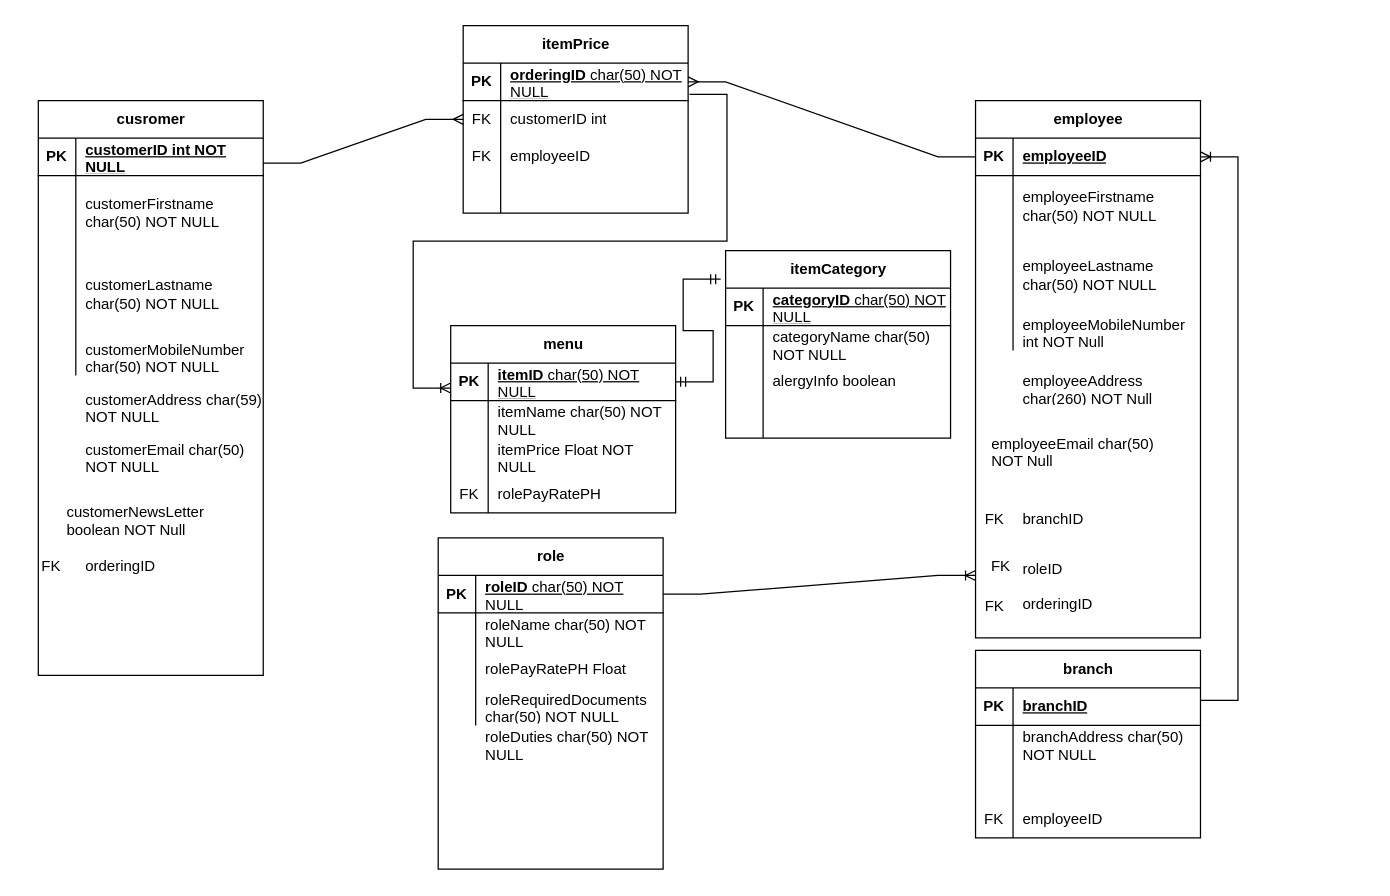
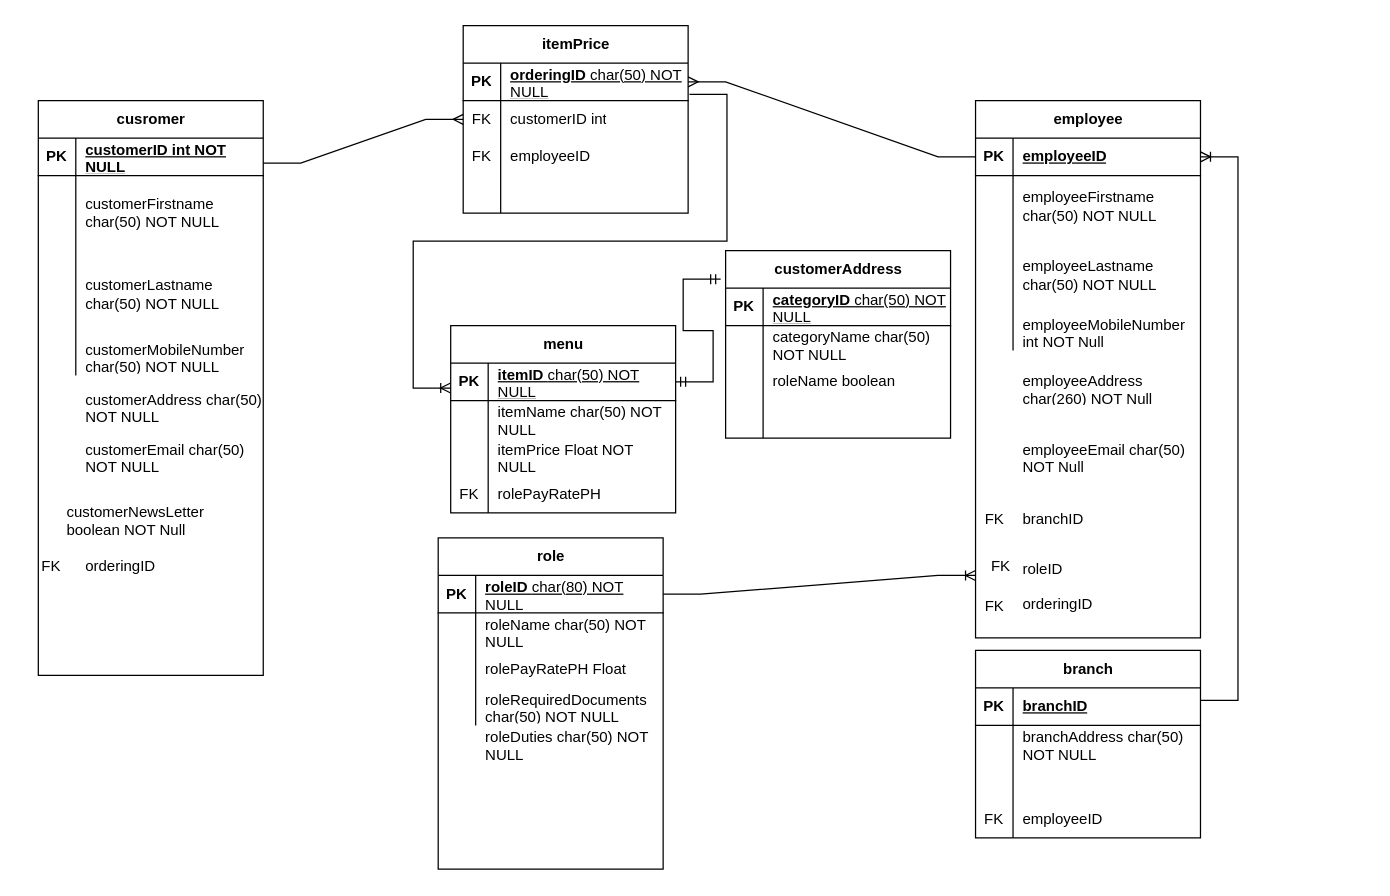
- <mxCell id="101" value="itemCategory" style="shape=table;startSize=30;container=1;collapsible=1;childLayout=tableLayout;fixedRows=1;rowLines=0;fontStyle=1;align=center;resizeLast=1;html=1;" parent="1" vertex="1"><mxGeometry x="580" y="200" width="180" height="150" as="geometry" /></mxCell>
+ <mxCell id="101" value="customerAddress" style="shape=table;startSize=30;container=1;collapsible=1;childLayout=tableLayout;fixedRows=1;rowLines=0;fontStyle=1;align=center;resizeLast=1;html=1;" parent="1" vertex="1"><mxGeometry x="580" y="200" width="180" height="150" as="geometry" /></mxCell>
- <mxCell id="110" value="alergyInfo boolean" style="shape=partialRectangle;connectable=0;fillColor=none;top=0;left=0;bottom=0;right=0;align=left;spacingLeft=6;overflow=hidden;whiteSpace=wrap;html=1;" parent="108" vertex="1"><mxGeometry x="30" width="150" height="30" as="geometry"><mxRectangle width="150" height="30" as="alternateBounds" /></mxGeometry></mxCell>
+ <mxCell id="110" value="roleName boolean" style="shape=partialRectangle;connectable=0;fillColor=none;top=0;left=0;bottom=0;right=0;align=left;spacingLeft=6;overflow=hidden;whiteSpace=wrap;html=1;" parent="108" vertex="1"><mxGeometry x="30" width="150" height="30" as="geometry"><mxRectangle width="150" height="30" as="alternateBounds" /></mxGeometry></mxCell>
- <mxCell id="72" value="customerAddress char(59) NOT NULL" style="shape=partialRectangle;connectable=0;fillColor=none;top=0;left=0;bottom=0;right=0;align=left;spacingLeft=6;overflow=hidden;whiteSpace=wrap;html=1;" parent="1" vertex="1"><mxGeometry x="60" y="310" width="150" height="30" as="geometry"><mxRectangle width="150" height="30" as="alternateBounds" /></mxGeometry></mxCell>
+ <mxCell id="72" value="customerAddress char(50) NOT NULL" style="shape=partialRectangle;connectable=0;fillColor=none;top=0;left=0;bottom=0;right=0;align=left;spacingLeft=6;overflow=hidden;whiteSpace=wrap;html=1;" parent="1" vertex="1"><mxGeometry x="60" y="310" width="150" height="30" as="geometry"><mxRectangle width="150" height="30" as="alternateBounds" /></mxGeometry></mxCell>
- <mxCell id="76" value="employeeEmail char(50) NOT Null" style="shape=partialRectangle;connectable=0;fillColor=none;top=0;left=0;bottom=0;right=0;align=left;spacingLeft=6;overflow=hidden;whiteSpace=wrap;html=1;" parent="1" vertex="1"><mxGeometry x="785" y="345" width="150" height="30" as="geometry"><mxRectangle width="150" height="30" as="alternateBounds" /></mxGeometry></mxCell>
+ <mxCell id="76" value="employeeEmail char(50) NOT Null" style="shape=partialRectangle;connectable=0;fillColor=none;top=0;left=0;bottom=0;right=0;align=left;spacingLeft=6;overflow=hidden;whiteSpace=wrap;html=1;" parent="1" vertex="1"><mxGeometry x="810" y="350" width="150" height="30" as="geometry"><mxRectangle width="150" height="30" as="alternateBounds" /></mxGeometry></mxCell>
- <mxCell id="60" value="roleID&amp;nbsp;&lt;span style=&quot;font-weight: 400;&quot;&gt;char(50) NOT NULL&lt;/span&gt;" style="shape=partialRectangle;connectable=0;fillColor=none;top=0;left=0;bottom=0;right=0;align=left;spacingLeft=6;fontStyle=5;overflow=hidden;whiteSpace=wrap;html=1;" parent="58" vertex="1"><mxGeometry x="30" width="150" height="30" as="geometry"><mxRectangle width="150" height="30" as="alternateBounds" /></mxGeometry></mxCell>
+ <mxCell id="60" value="roleID&amp;nbsp;&lt;span style=&quot;font-weight: 400;&quot;&gt;char(80) NOT NULL&lt;/span&gt;" style="shape=partialRectangle;connectable=0;fillColor=none;top=0;left=0;bottom=0;right=0;align=left;spacingLeft=6;fontStyle=5;overflow=hidden;whiteSpace=wrap;html=1;" parent="58" vertex="1"><mxGeometry x="30" width="150" height="30" as="geometry"><mxRectangle width="150" height="30" as="alternateBounds" /></mxGeometry></mxCell>
